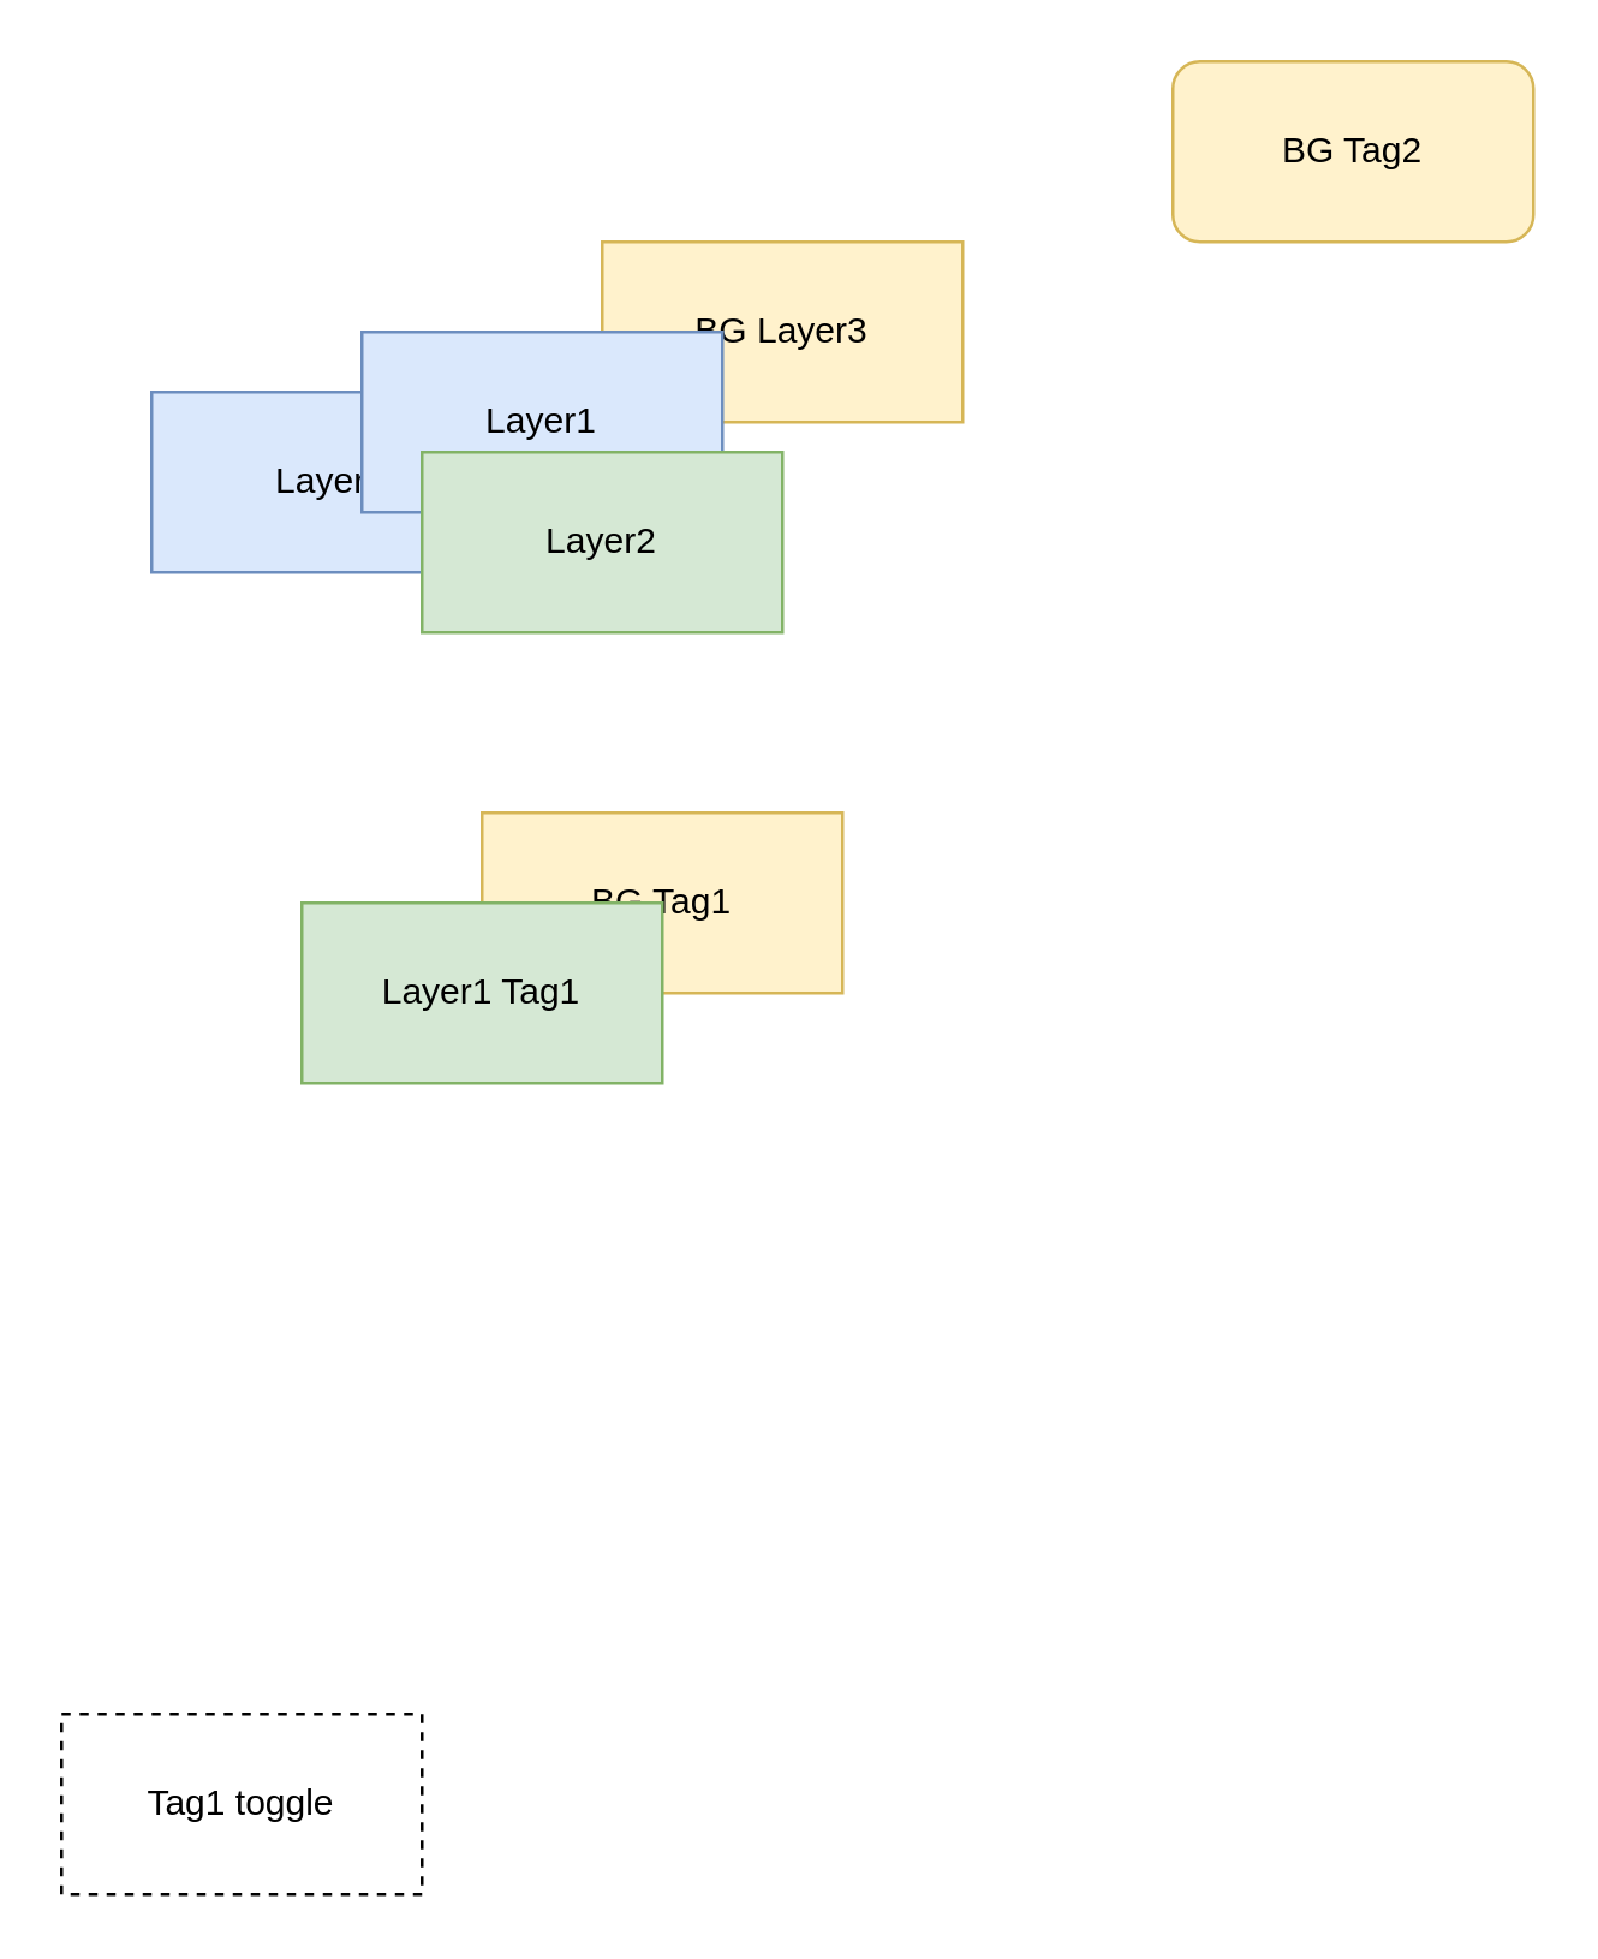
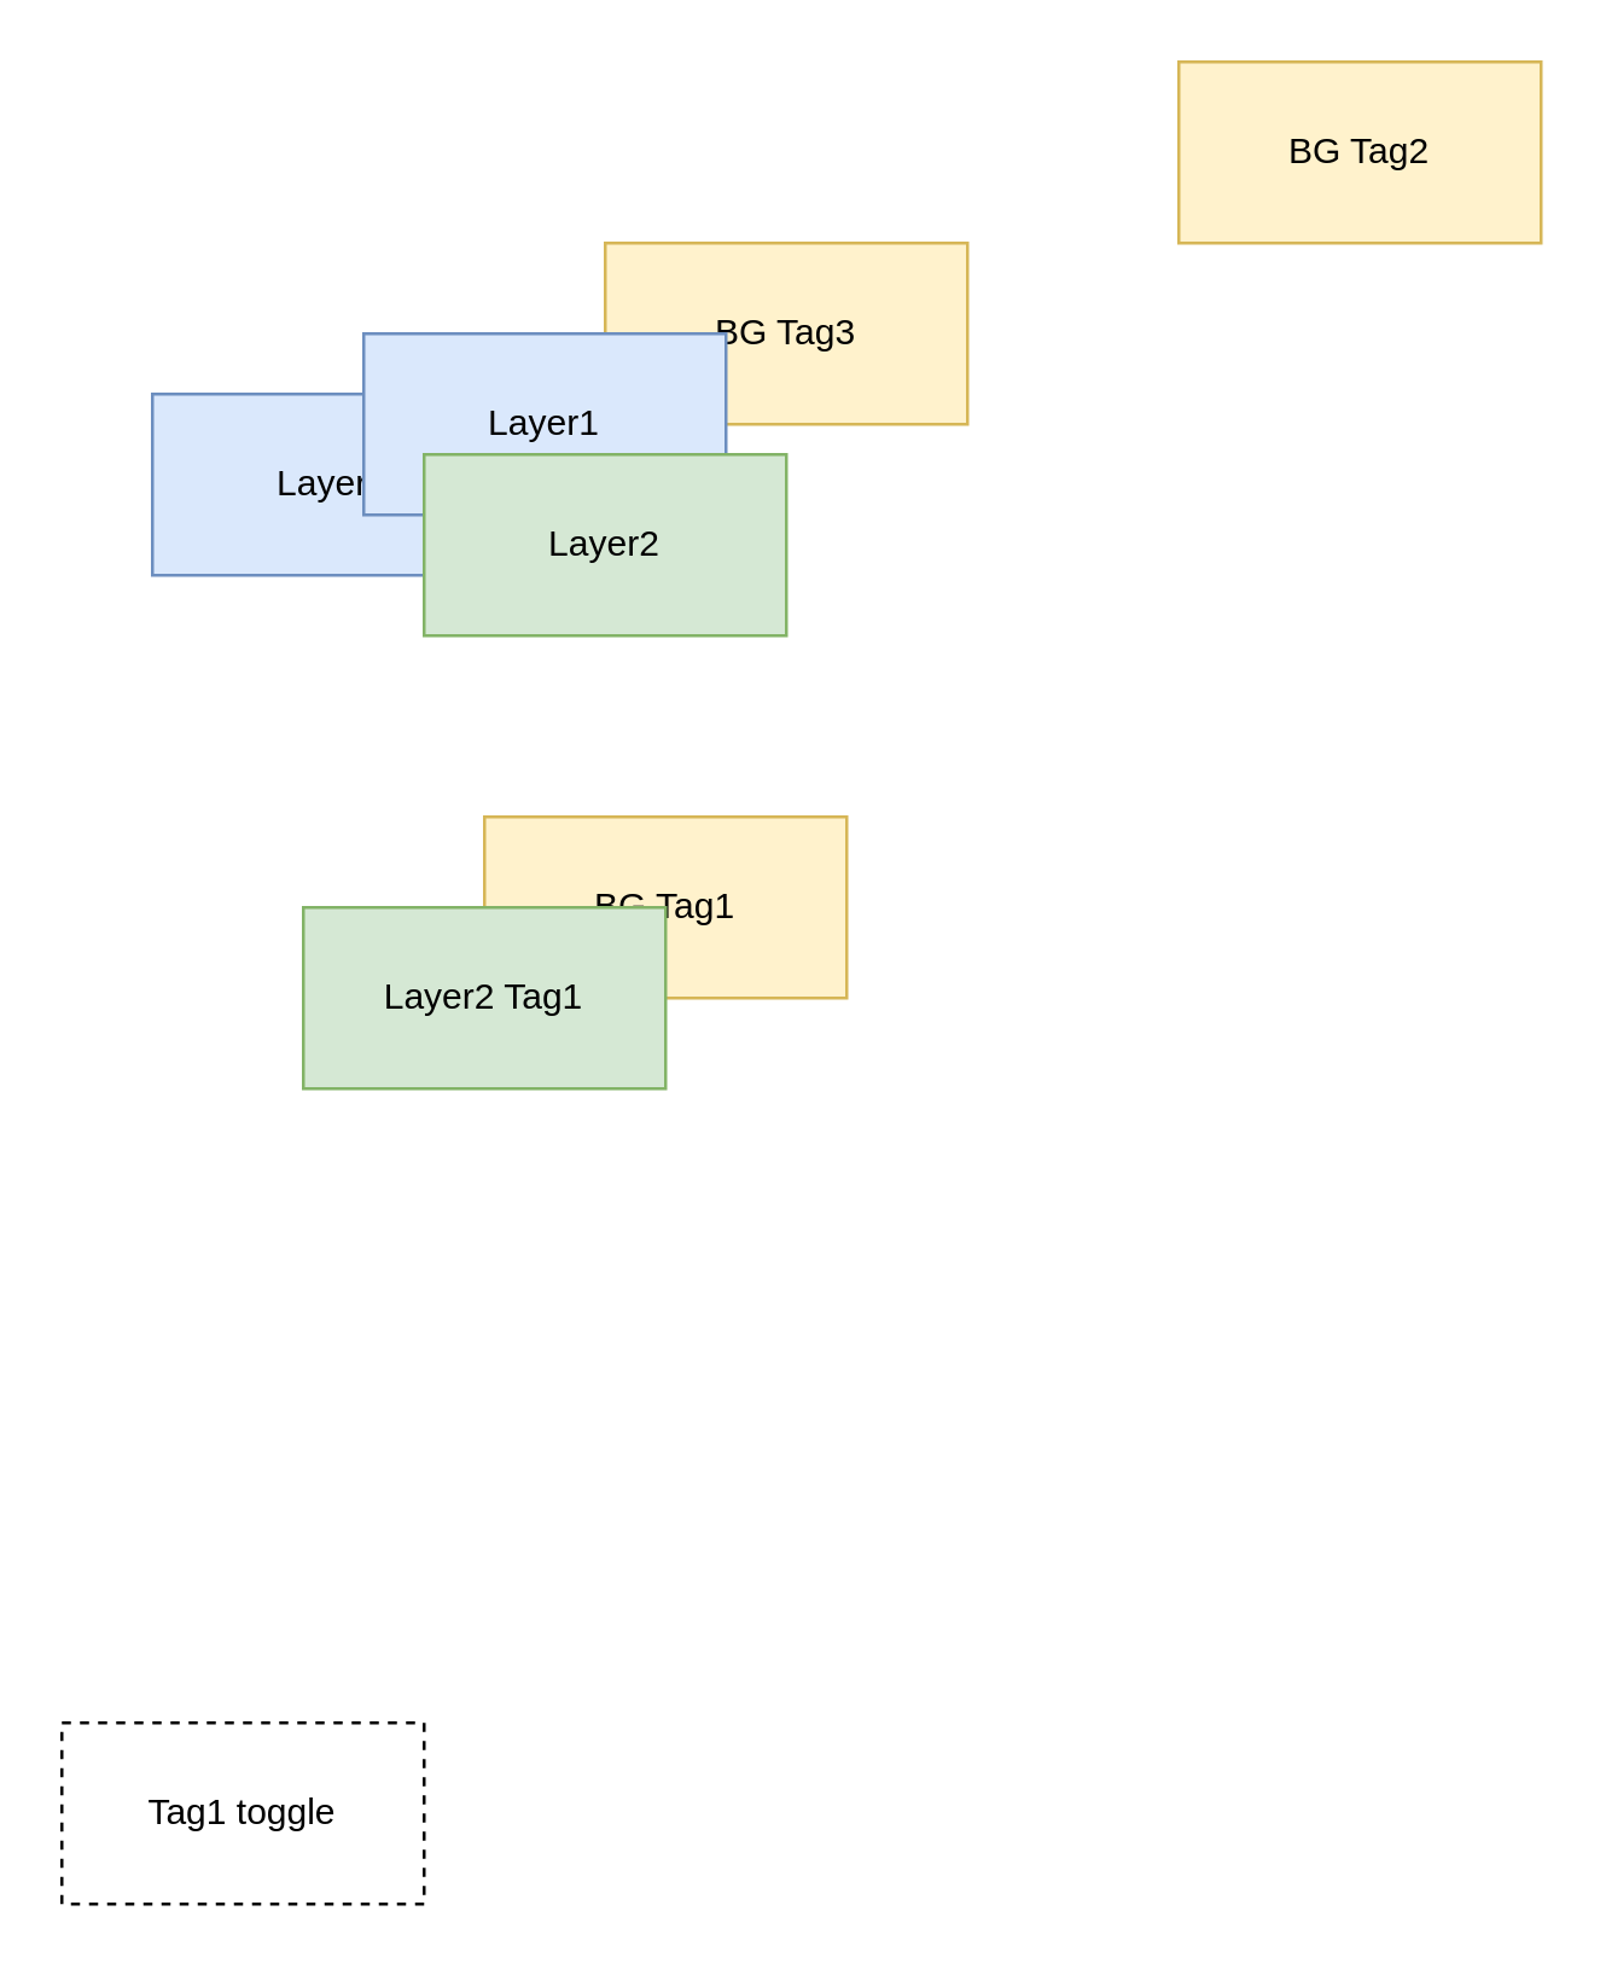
- <mxCell id="3" value="BG Tag2" style="whiteSpace=wrap;html=1;fillColor=#fff2cc;strokeColor=#d6b656;rounded=1;" parent="1" vertex="1"><mxGeometry x="390" y="20" width="120" height="60" as="geometry" /></mxCell>
+ <mxCell id="3" value="BG Tag2" style="rounded=0;whiteSpace=wrap;html=1;fillColor=#fff2cc;strokeColor=#d6b656;" parent="1" vertex="1"><mxGeometry x="390" y="20" width="120" height="60" as="geometry" /></mxCell>
- <mxCell id="4" value="BG Layer3" style="rounded=0;whiteSpace=wrap;html=1;fillColor=#fff2cc;strokeColor=#d6b656;" parent="1" vertex="1"><mxGeometry x="200" y="80" width="120" height="60" as="geometry" /></mxCell>
+ <mxCell id="4" value="BG Tag3" style="rounded=0;whiteSpace=wrap;html=1;fillColor=#fff2cc;strokeColor=#d6b656;" parent="1" vertex="1"><mxGeometry x="200" y="80" width="120" height="60" as="geometry" /></mxCell>
- <mxCell id="11" value="Layer1 Tag1" style="rounded=0;whiteSpace=wrap;html=1;fillColor=#d5e8d4;strokeColor=#82b366;" parent="9" vertex="1"><mxGeometry x="100" y="300" width="120" height="60" as="geometry" /></mxCell>
+ <mxCell id="11" value="Layer2 Tag1" style="rounded=0;whiteSpace=wrap;html=1;fillColor=#d5e8d4;strokeColor=#82b366;" parent="9" vertex="1"><mxGeometry x="100" y="300" width="120" height="60" as="geometry" /></mxCell>
